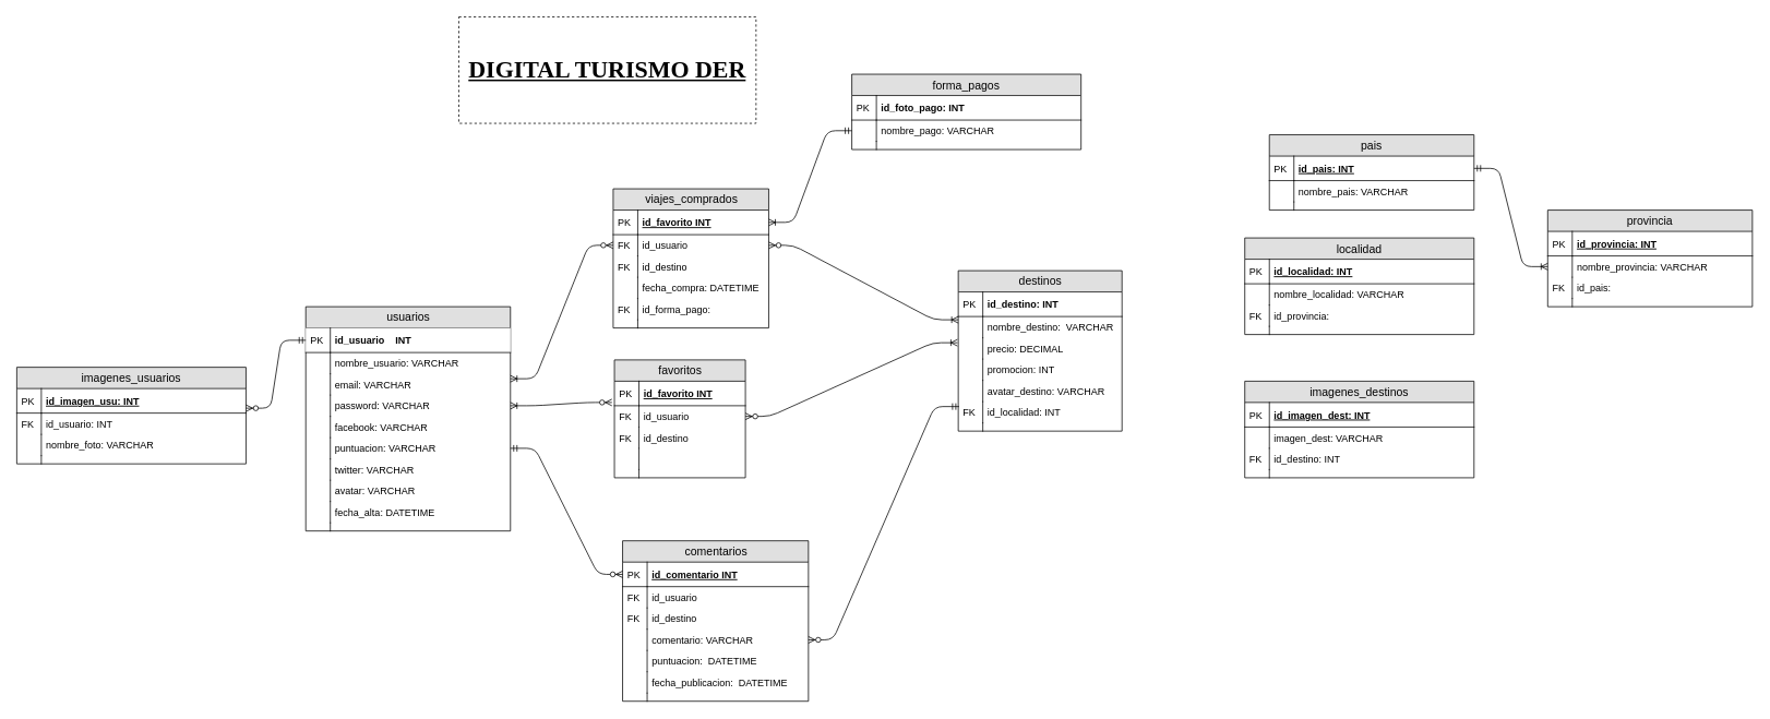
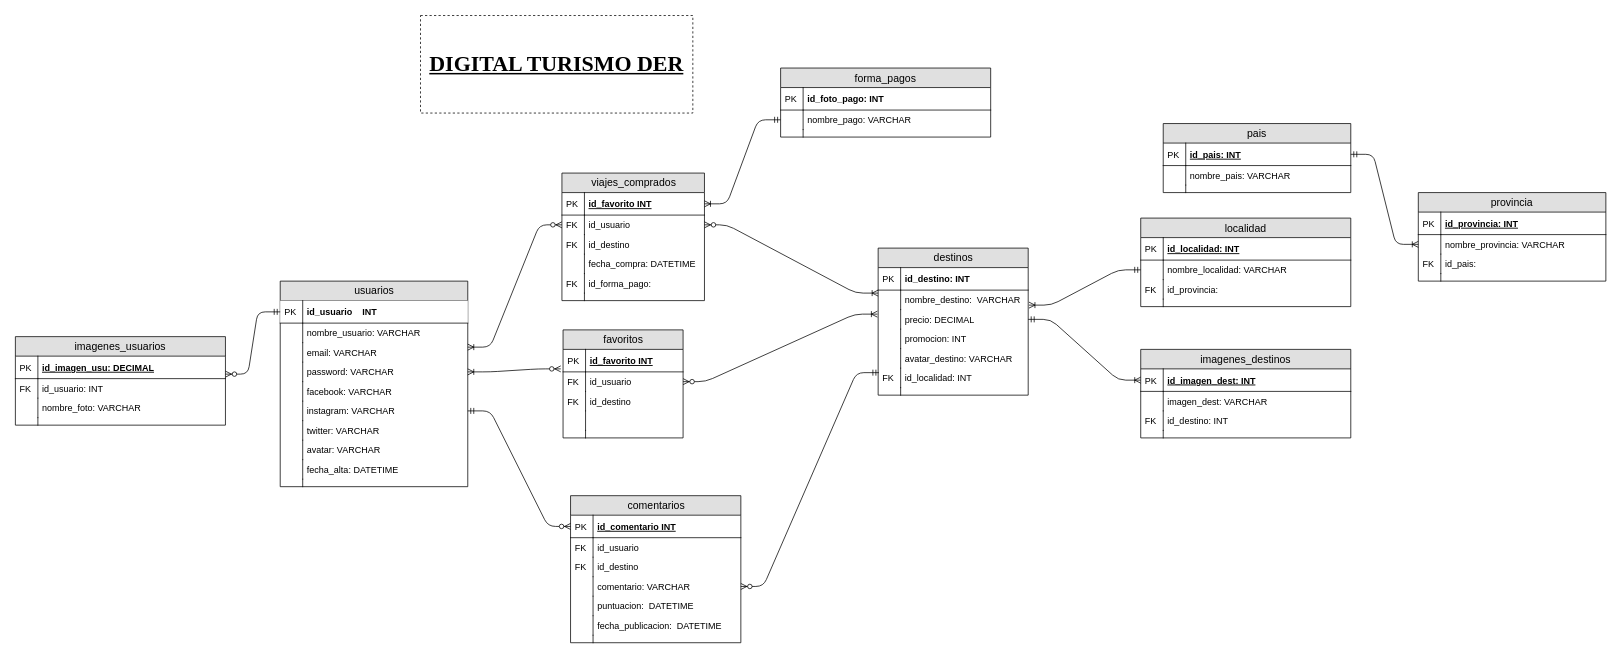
+ <mxCell id="110" value="" style="edgeStyle=entityRelationEdgeStyle;fontSize=12;html=1;endArrow=ERmandOne;startArrow=ERoneToMany;exitX=1.005;exitY=0.769;exitDx=0;exitDy=0;exitPerimeter=0;entryX=0;entryY=0.5;entryDx=0;entryDy=0;endFill=0;" parent="1" source="27" target="103" edge="1"><mxGeometry width="100" height="100" relative="1" as="geometry"><mxPoint x="1450" y="539" as="sourcePoint" /><mxPoint x="1550" y="439" as="targetPoint" /></mxGeometry></mxCell>
+ <mxCell id="120" value="" style="edgeStyle=entityRelationEdgeStyle;fontSize=12;html=1;endArrow=ERoneToMany;startArrow=ERmandOne;exitX=1;exitY=0.5;exitDx=0;exitDy=0;entryX=0;entryY=0.5;entryDx=0;entryDy=0;endFill=0;startFill=0;" parent="1" source="29" target="112" edge="1"><mxGeometry width="100" height="100" relative="1" as="geometry"><mxPoint x="1400" y="519.494" as="sourcePoint" /><mxPoint x="1532" y="418.5" as="targetPoint" /></mxGeometry></mxCell>
- <mxCell id="122" value="id_imagen_usu: INT" style="shape=partialRectangle;top=0;left=0;right=0;bottom=1;align=left;verticalAlign=middle;fillColor=none;spacingLeft=34;spacingRight=4;overflow=hidden;rotatable=0;points=[[0,0.5],[1,0.5]];portConstraint=eastwest;dropTarget=0;fontStyle=5;fontSize=12;" parent="121" vertex="1"><mxGeometry y="26" width="280" height="30" as="geometry" /></mxCell>
+ <mxCell id="122" value="id_imagen_usu: DECIMAL" style="shape=partialRectangle;top=0;left=0;right=0;bottom=1;align=left;verticalAlign=middle;fillColor=none;spacingLeft=34;spacingRight=4;overflow=hidden;rotatable=0;points=[[0,0.5],[1,0.5]];portConstraint=eastwest;dropTarget=0;fontStyle=5;fontSize=12;" parent="121" vertex="1"><mxGeometry y="26" width="280" height="30" as="geometry" /></mxCell>
- <mxCell id="14" value="puntuacion: VARCHAR" style="shape=partialRectangle;top=0;left=0;right=0;bottom=0;align=left;verticalAlign=top;fillColor=none;spacingLeft=34;spacingRight=4;overflow=hidden;rotatable=0;points=[[0,0.5],[1,0.5]];portConstraint=eastwest;dropTarget=0;fontSize=12;" parent="3" vertex="1"><mxGeometry y="160" width="250" height="26" as="geometry" /></mxCell>
+ <mxCell id="14" value="instagram: VARCHAR" style="shape=partialRectangle;top=0;left=0;right=0;bottom=0;align=left;verticalAlign=top;fillColor=none;spacingLeft=34;spacingRight=4;overflow=hidden;rotatable=0;points=[[0,0.5],[1,0.5]];portConstraint=eastwest;dropTarget=0;fontSize=12;" parent="3" vertex="1"><mxGeometry y="160" width="250" height="26" as="geometry" /></mxCell>
